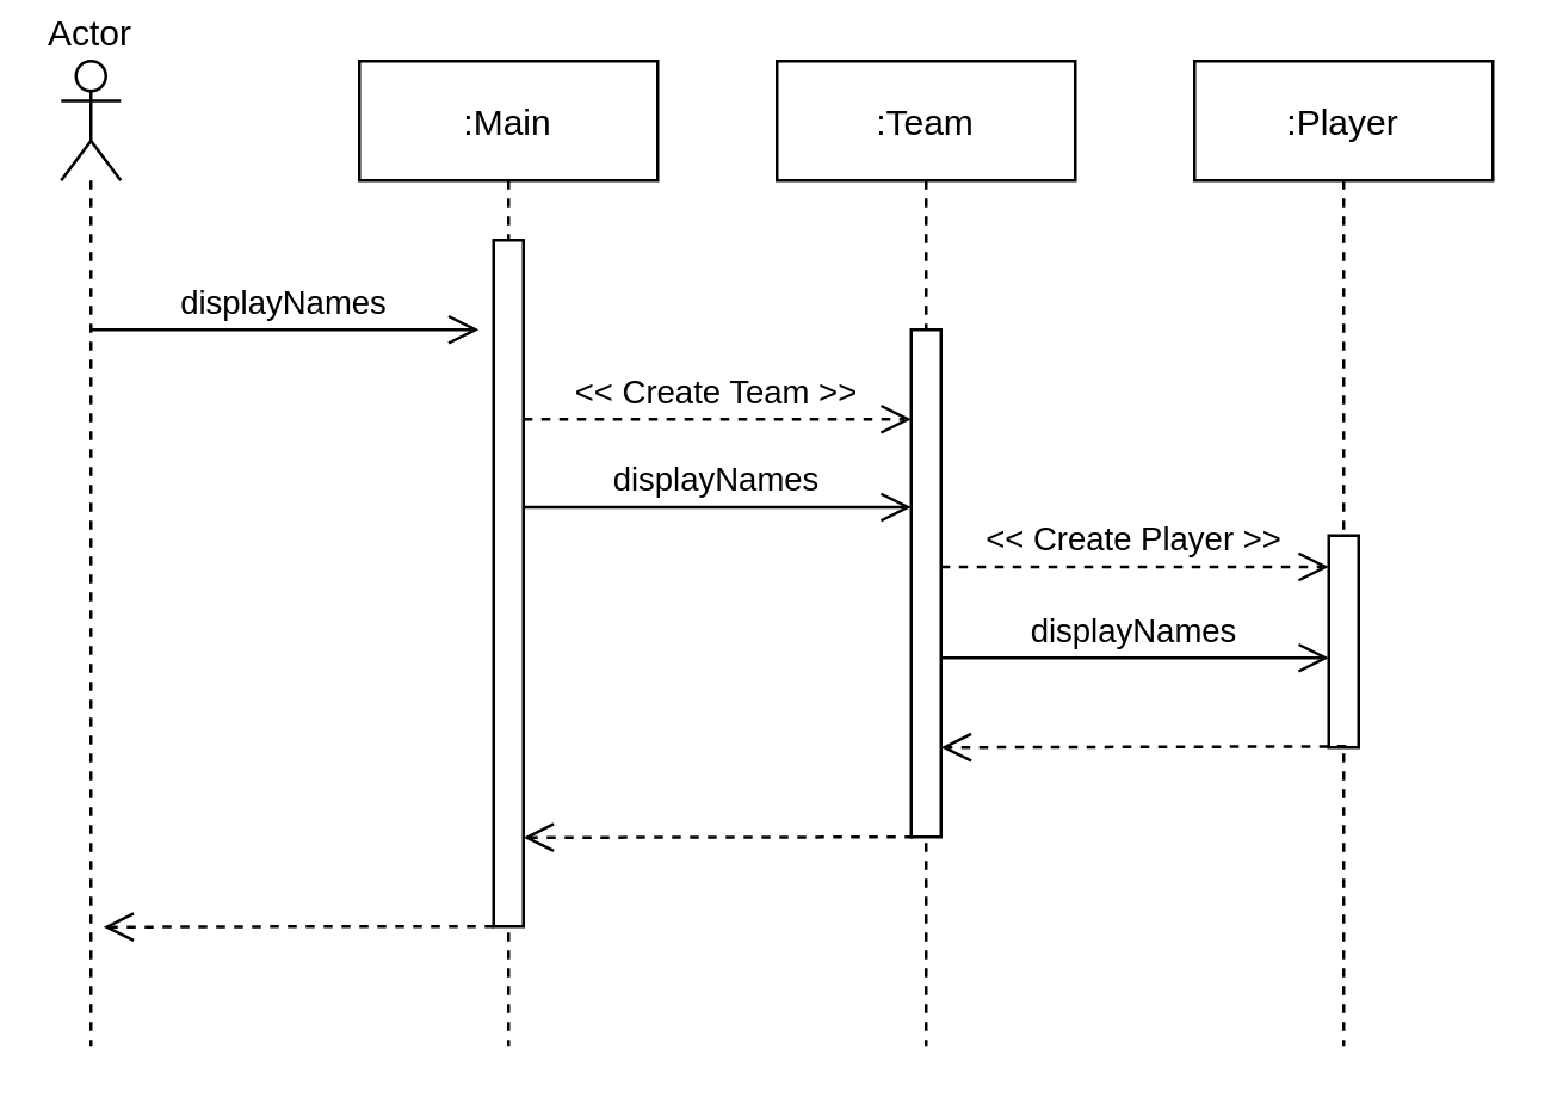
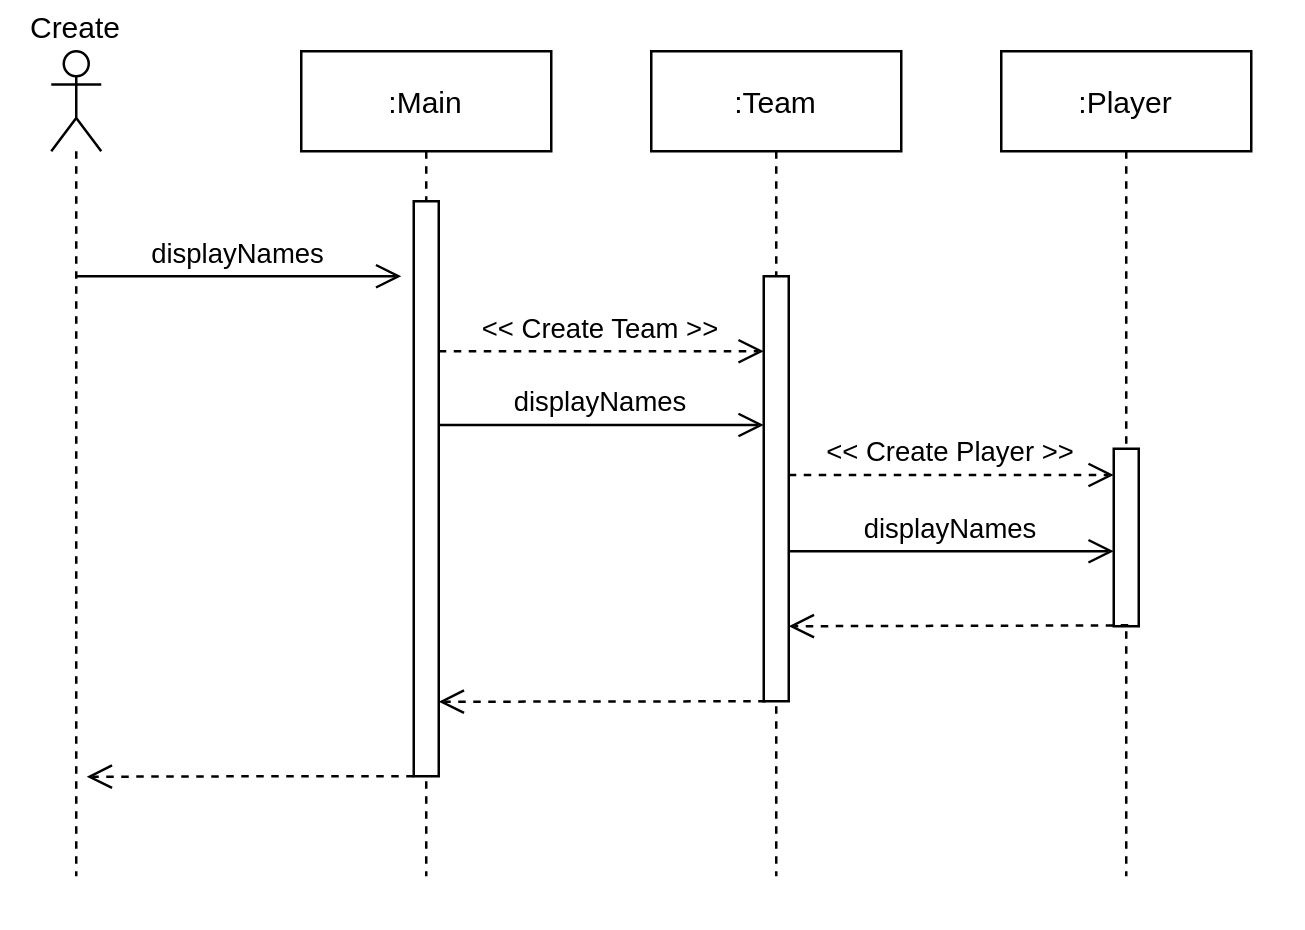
- <mxCell id="13" value="Actor" style="shape=umlLifeline;participant=umlActor;perimeter=lifelinePerimeter;whiteSpace=wrap;html=1;container=1;collapsible=0;recursiveResize=0;verticalAlign=bottom;spacingTop=36;outlineConnect=0;size=40;align=center;labelPosition=center;verticalLabelPosition=top;" vertex="1" parent="1"><mxGeometry x="20" y="20" width="20" height="330" as="geometry" /></mxCell>
+ <mxCell id="13" value="Create" style="shape=umlLifeline;participant=umlActor;perimeter=lifelinePerimeter;whiteSpace=wrap;html=1;container=1;collapsible=0;recursiveResize=0;verticalAlign=bottom;spacingTop=36;outlineConnect=0;size=40;align=center;labelPosition=center;verticalLabelPosition=top;" vertex="1" parent="1"><mxGeometry x="20" y="20" width="20" height="330" as="geometry" /></mxCell>
